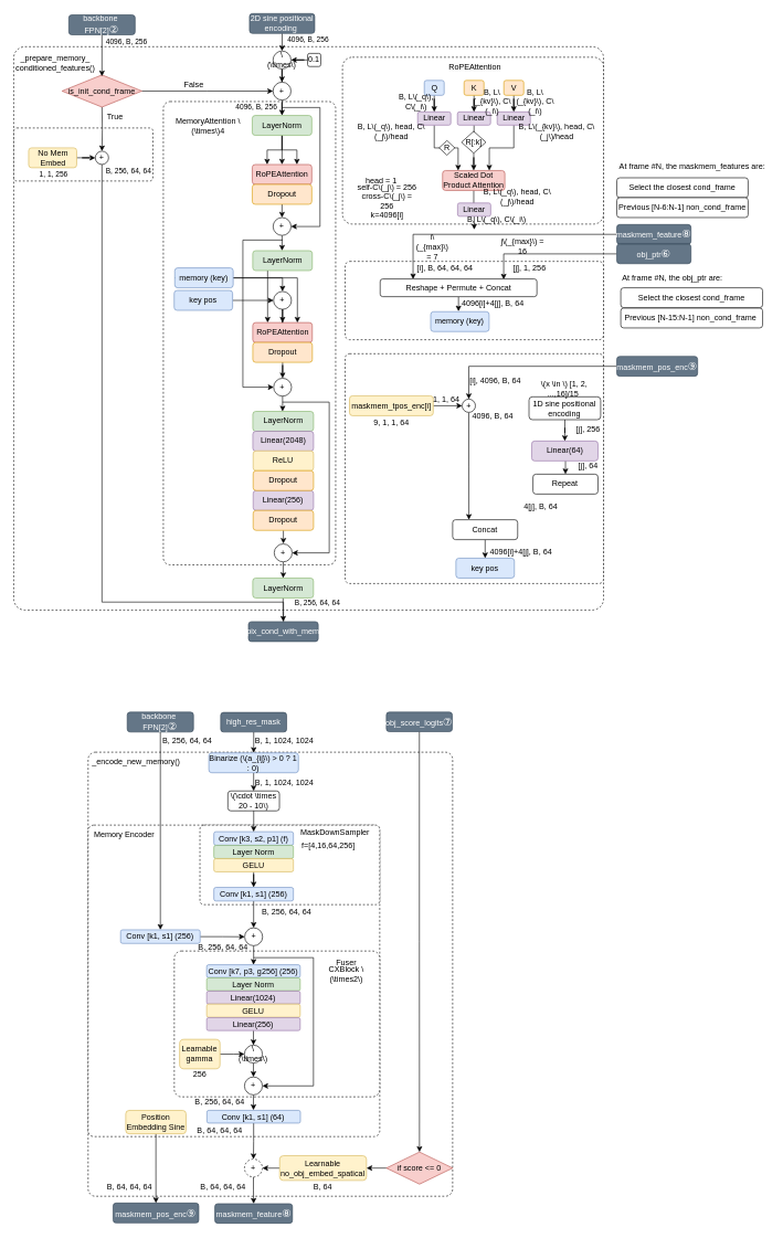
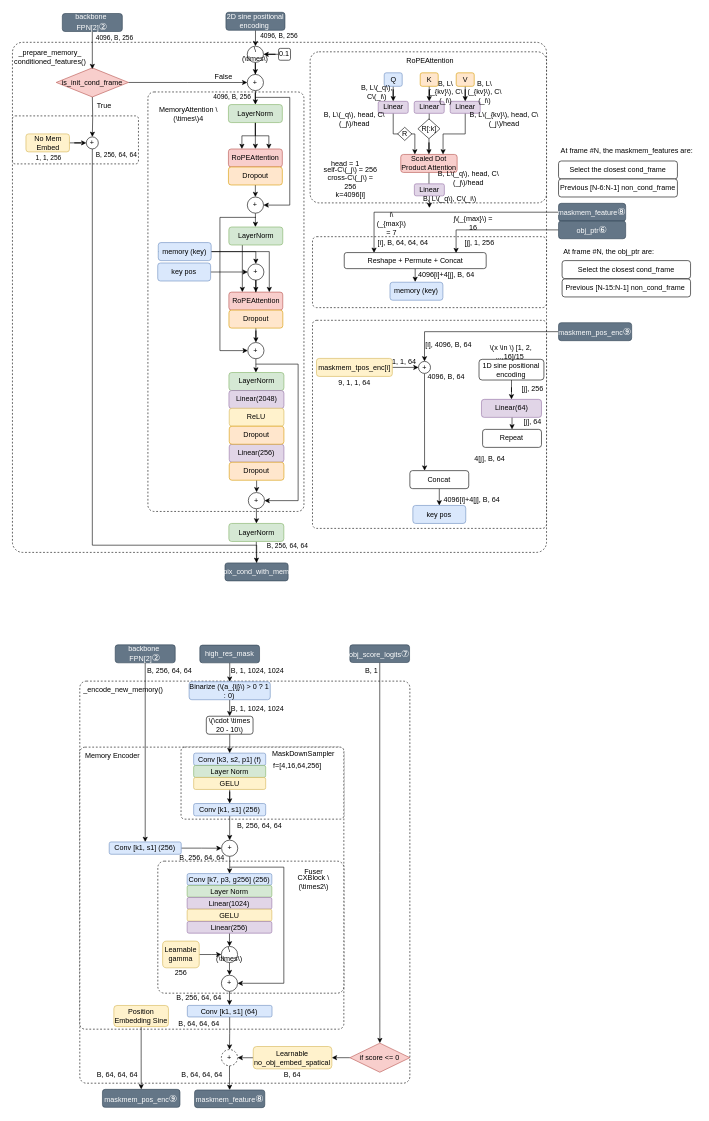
- <mxCell id="119" value="False" style="text;html=1;align=center;verticalAlign=middle;whiteSpace=wrap;rounded=0;" vertex="1" parent="1"><mxGeometry x="262.26" y="112.75" width="60" height="30" as="geometry" /></mxCell>
+ <mxCell id="119" value="False" style="text;html=1;align=center;verticalAlign=middle;whiteSpace=wrap;rounded=0;" vertex="1" parent="1"><mxGeometry x="342.26" y="112.75" width="60" height="30" as="geometry" /></mxCell>
+ <mxCell id="80" value="B, 1" style="text;html=1;align=center;verticalAlign=middle;whiteSpace=wrap;rounded=0;" vertex="1" parent="1"><mxGeometry x="572.25" y="1107.5" width="92.87" height="20" as="geometry" /></mxCell>
